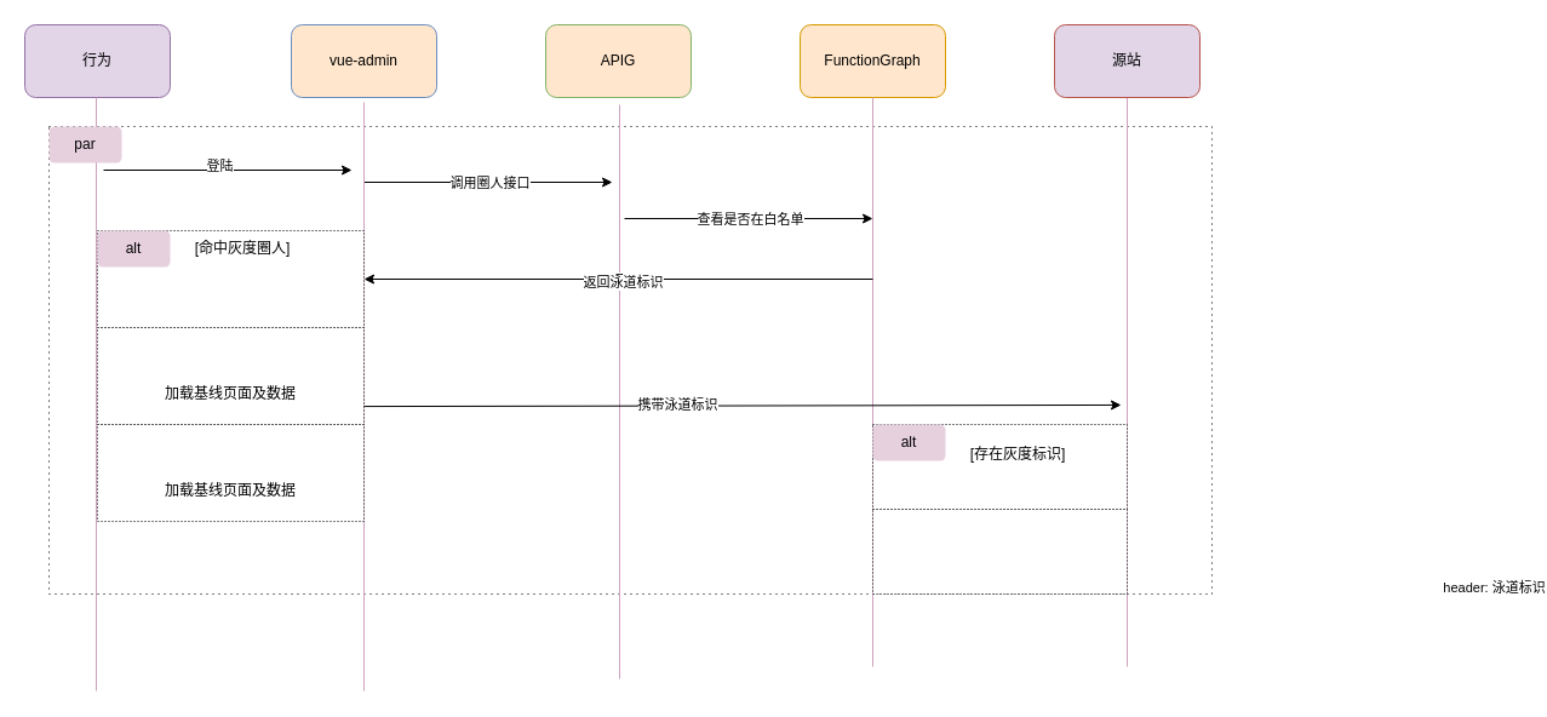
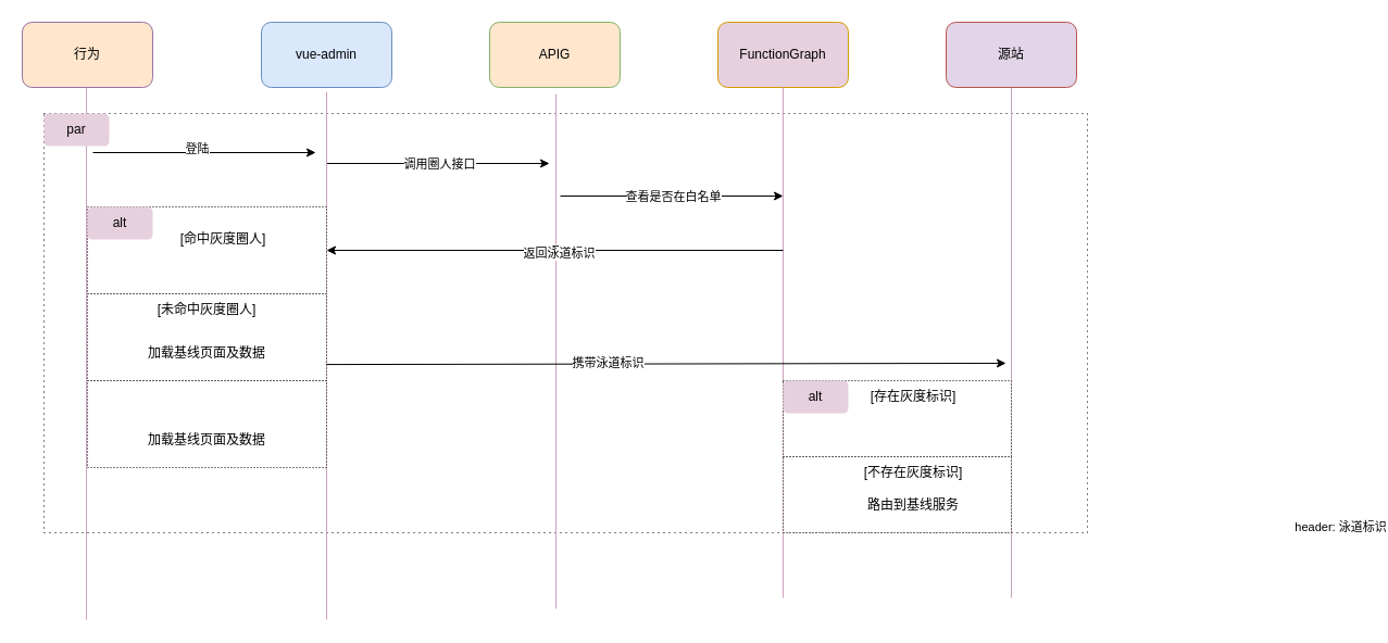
- <mxCell id="12" value="行为" style="rounded=1;whiteSpace=wrap;html=1;fillColor=#e1d5e7;strokeColor=#9673a6;" vertex="1" parent="1"><mxGeometry x="20" y="20" width="120" height="60" as="geometry" /></mxCell>
+ <mxCell id="12" value="行为" style="rounded=1;whiteSpace=wrap;html=1;fillColor=#ffe6cc;strokeColor=#9673a6;" vertex="1" parent="1"><mxGeometry x="20" y="20" width="120" height="60" as="geometry" /></mxCell>
- <mxCell id="4" value="vue-admin" style="rounded=1;whiteSpace=wrap;html=1;fillColor=#ffe6cc;strokeColor=#6c8ebf;" vertex="1" parent="1"><mxGeometry x="240" y="20" width="120" height="60" as="geometry" /></mxCell>
+ <mxCell id="4" value="vue-admin" style="rounded=1;whiteSpace=wrap;html=1;fillColor=#dae8fc;strokeColor=#6c8ebf;" vertex="1" parent="1"><mxGeometry x="240" y="20" width="120" height="60" as="geometry" /></mxCell>
- <mxCell id="6" value="FunctionGraph" style="rounded=1;whiteSpace=wrap;html=1;fillColor=#ffe6cc;strokeColor=#d79b00;" vertex="1" parent="1"><mxGeometry x="660" y="20" width="120" height="60" as="geometry" /></mxCell>
+ <mxCell id="6" value="FunctionGraph" style="rounded=1;whiteSpace=wrap;html=1;fillColor=#e6d0de;strokeColor=#d79b00;" vertex="1" parent="1"><mxGeometry x="660" y="20" width="120" height="60" as="geometry" /></mxCell>
- <mxCell id="27" value="[命中灰度圈人]" style="text;html=1;align=center;verticalAlign=middle;whiteSpace=wrap;rounded=0;" vertex="1" parent="1"><mxGeometry x="150" y="190" width="100" height="30" as="geometry" /></mxCell>
+ <mxCell id="27" value="[命中灰度圈人]" style="text;html=1;align=center;verticalAlign=middle;whiteSpace=wrap;rounded=0;" vertex="1" parent="1"><mxGeometry x="155" y="205" width="100" height="30" as="geometry" /></mxCell>
+ <mxCell id="28" value="[未命中灰度圈人]" style="text;html=1;align=center;verticalAlign=middle;whiteSpace=wrap;rounded=0;" vertex="1" parent="1"><mxGeometry x="140" y="270" width="100" height="30" as="geometry" /></mxCell>
- <mxCell id="36" value="[存在灰度标识]" style="text;html=1;align=center;verticalAlign=middle;whiteSpace=wrap;rounded=0;" vertex="1" parent="1"><mxGeometry x="790" y="360" width="100" height="30" as="geometry" /></mxCell>
+ <mxCell id="36" value="[存在灰度标识]" style="text;html=1;align=center;verticalAlign=middle;whiteSpace=wrap;rounded=0;" vertex="1" parent="1"><mxGeometry x="790" y="350" width="100" height="30" as="geometry" /></mxCell>
+ <mxCell id="38" value="[不存在灰度标识]" style="text;html=1;align=center;verticalAlign=middle;whiteSpace=wrap;rounded=0;" vertex="1" parent="1"><mxGeometry x="790" y="420" width="100" height="30" as="geometry" /></mxCell>
+ <mxCell id="39" value="路由到基线服务" style="text;html=1;align=center;verticalAlign=middle;whiteSpace=wrap;rounded=0;" vertex="1" parent="1"><mxGeometry x="770" y="450" width="140" height="30" as="geometry" /></mxCell>
